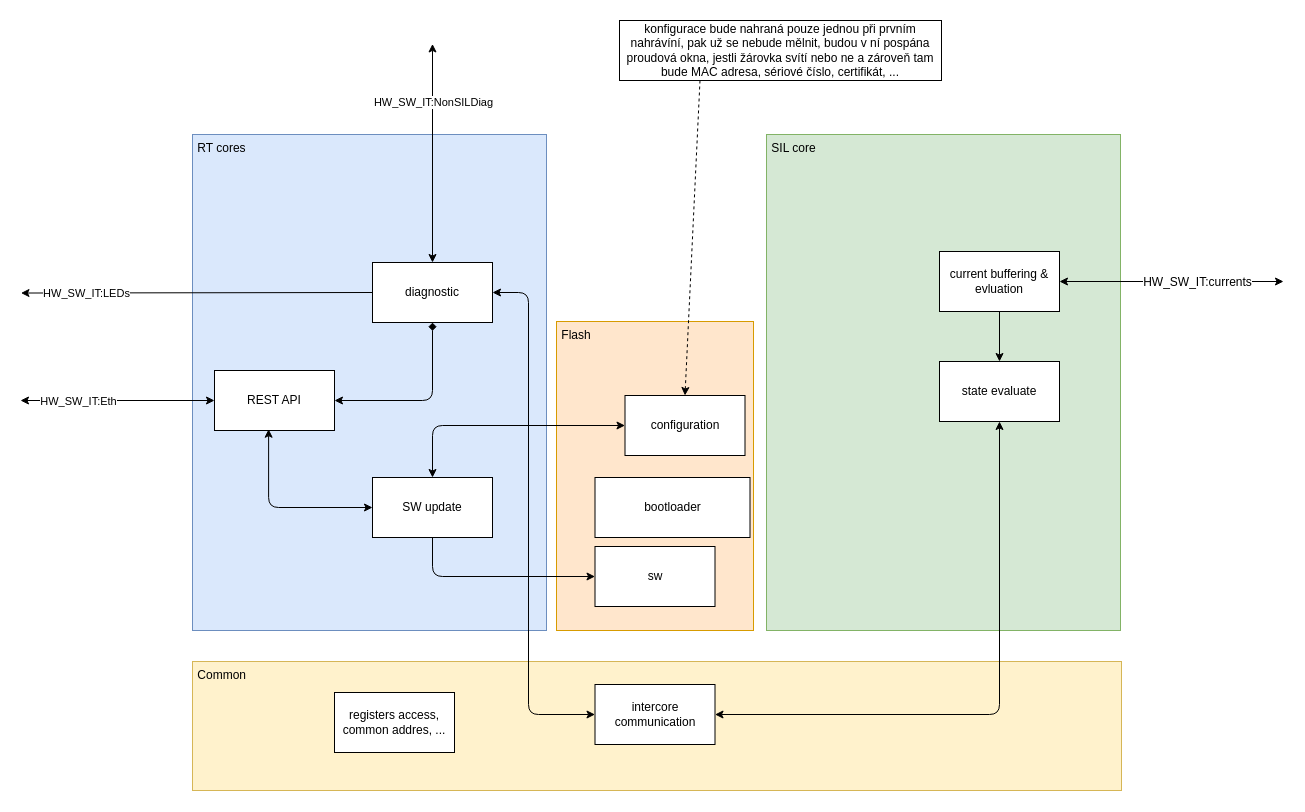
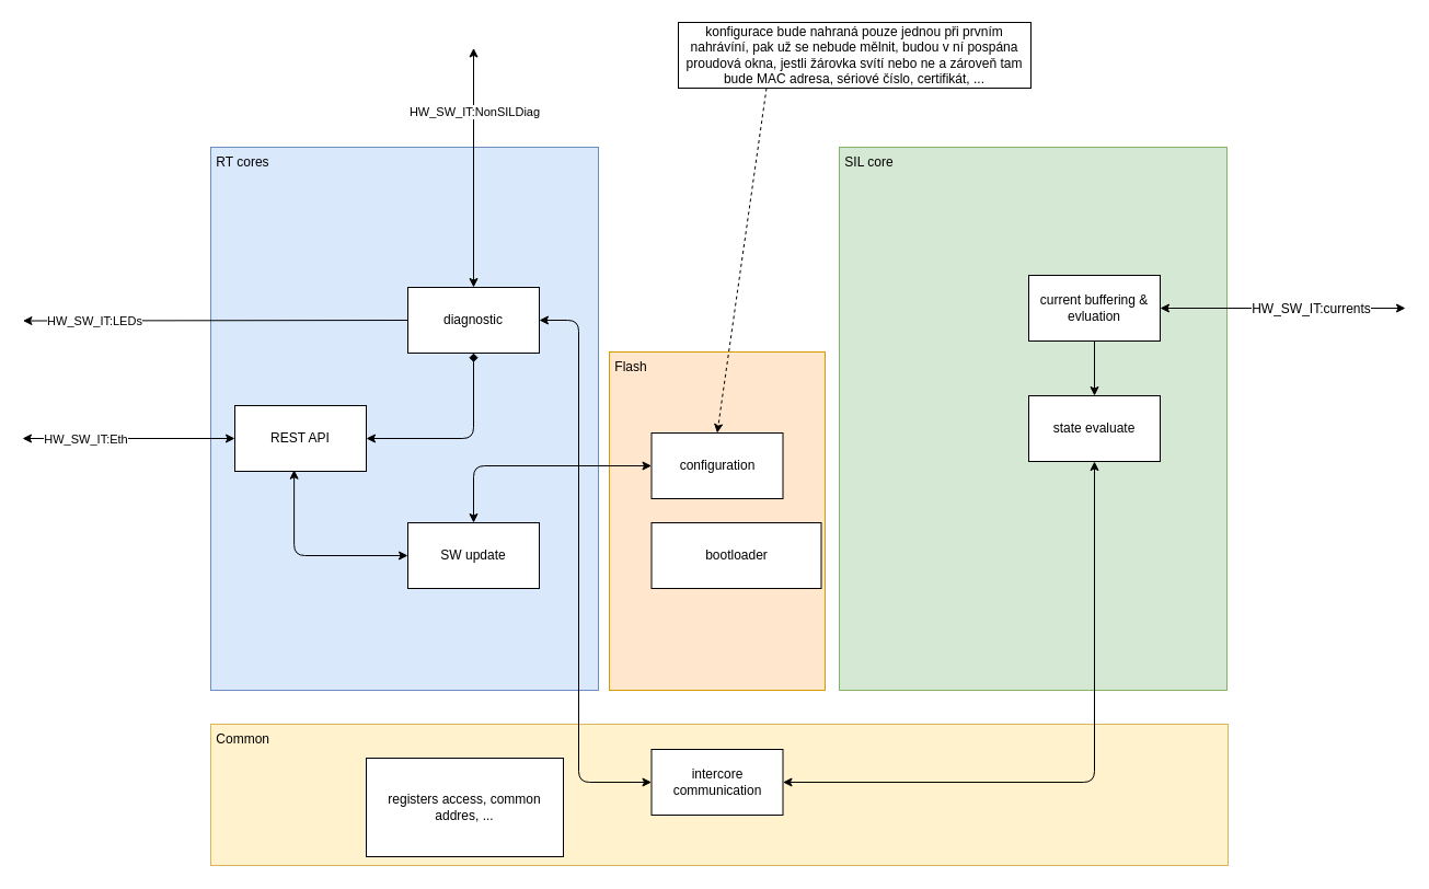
- <mxCell id="18" value="configuration" style="rounded=0;whiteSpace=wrap;html=1;" parent="1" vertex="1"><mxGeometry x="624.5" y="395" width="120" height="60" as="geometry" /></mxCell>
+ <mxCell id="18" value="configuration" style="rounded=0;whiteSpace=wrap;html=1;" parent="1" vertex="1"><mxGeometry x="594.5" y="395" width="120" height="60" as="geometry" /></mxCell>
- <mxCell id="21" style="edgeStyle=orthogonalEdgeStyle;html=1;exitX=0.5;exitY=1;exitDx=0;exitDy=0;entryX=0;entryY=0.5;entryDx=0;entryDy=0;" parent="1" source="15" target="20" edge="1"><mxGeometry relative="1" as="geometry" /></mxCell>
- <mxCell id="20" value="sw" style="rounded=0;whiteSpace=wrap;html=1;" parent="1" vertex="1"><mxGeometry x="594.5" y="546" width="120" height="60" as="geometry" /></mxCell>
- <mxCell id="30" value="registers access, common addres, ..." style="rounded=0;whiteSpace=wrap;html=1;" parent="1" vertex="1"><mxGeometry x="334" y="692" width="120" height="60" as="geometry" /></mxCell>
+ <mxCell id="30" value="registers access, common addres, ..." style="rounded=0;whiteSpace=wrap;html=1;" parent="1" vertex="1"><mxGeometry x="334" y="692" width="180" height="90" as="geometry" /></mxCell>
